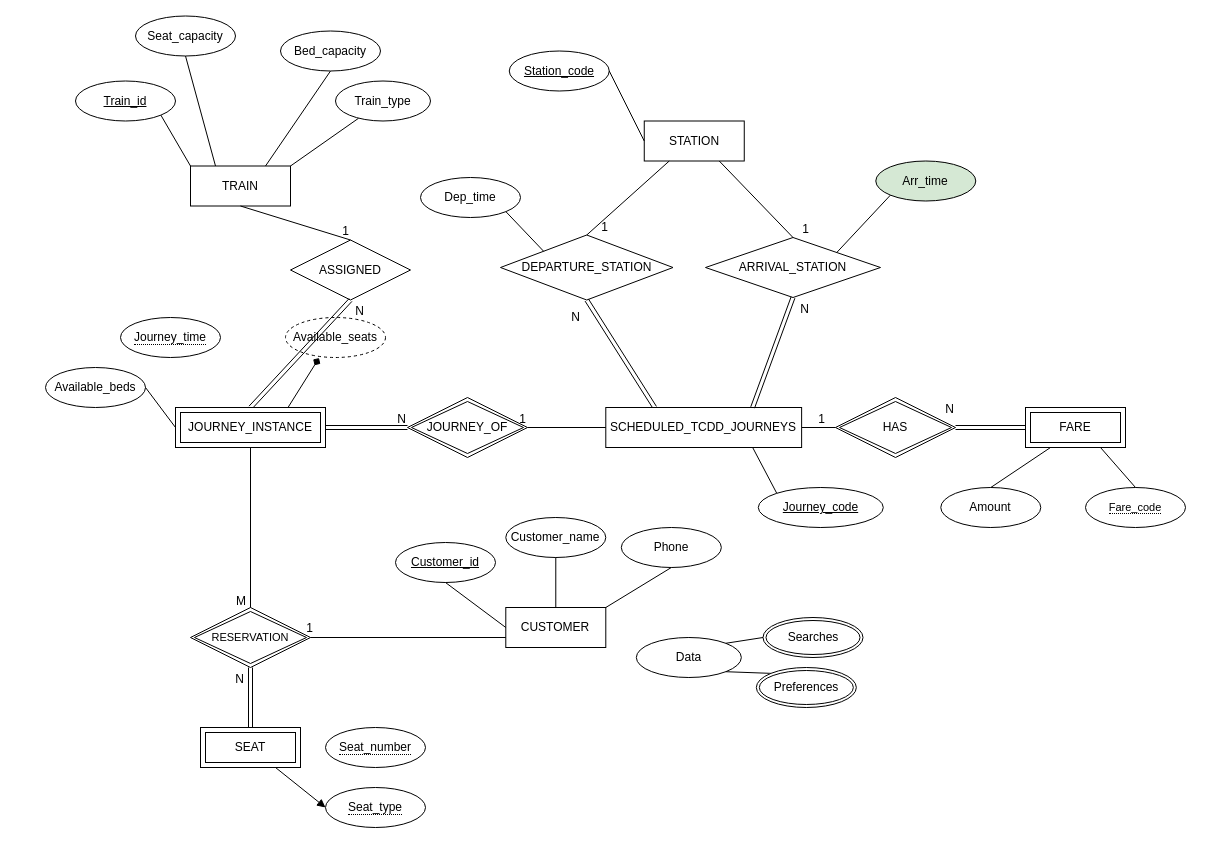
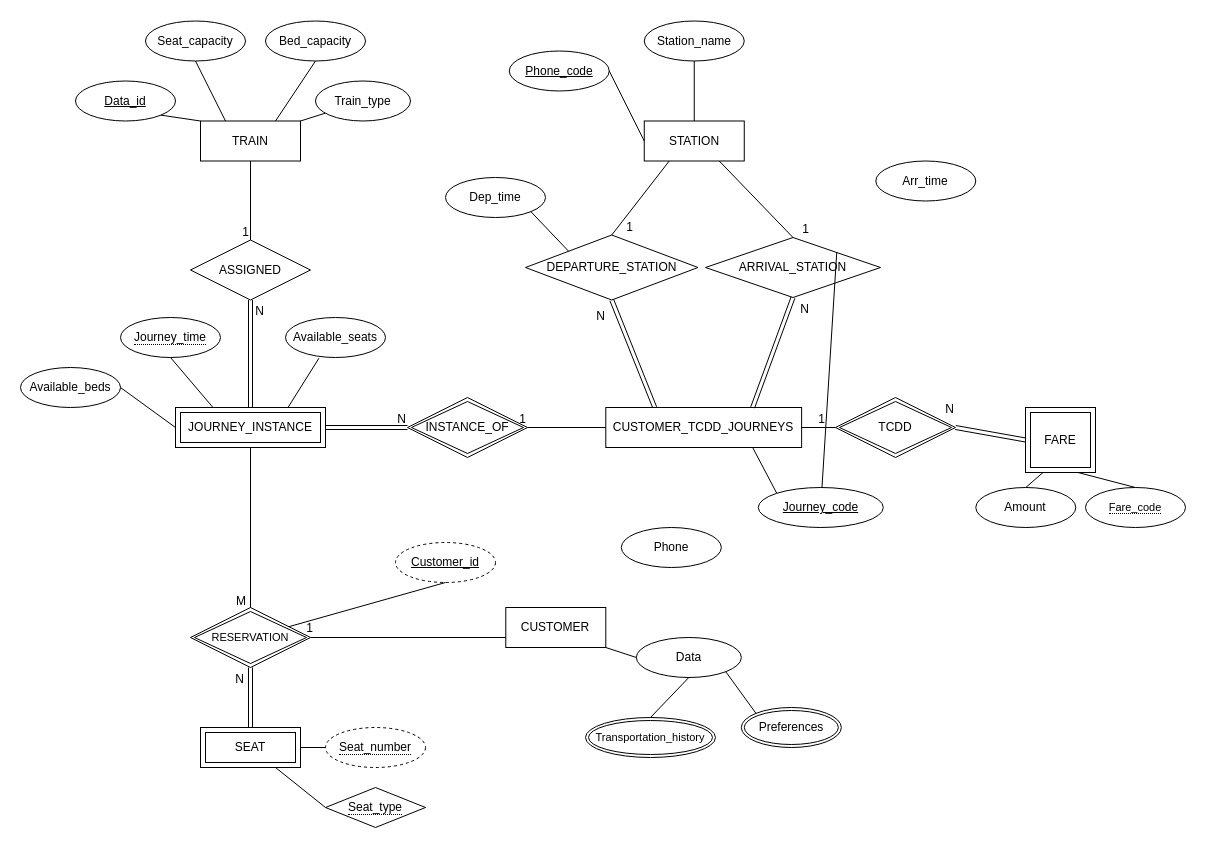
- <mxCell id="43" value="Seat_capacity" style="ellipse;whiteSpace=wrap;html=1;align=center;direction=west;" parent="1" vertex="1"><mxGeometry x="135" y="15.5" width="100" height="40" as="geometry" /></mxCell>
+ <mxCell id="43" value="Seat_capacity" style="ellipse;whiteSpace=wrap;html=1;align=center;direction=west;" parent="1" vertex="1"><mxGeometry x="145" y="20.5" width="100" height="40" as="geometry" /></mxCell>
+ <mxCell id="12" value="Station_name" style="ellipse;whiteSpace=wrap;html=1;align=center;" parent="1" vertex="1"><mxGeometry x="643.76" y="20.5" width="100" height="40" as="geometry" /></mxCell>
- <mxCell id="83" value="Bed_capacity" style="ellipse;whiteSpace=wrap;html=1;align=center;direction=west;" parent="1" vertex="1"><mxGeometry x="280" y="30.5" width="100" height="40" as="geometry" /></mxCell>
+ <mxCell id="83" value="Bed_capacity" style="ellipse;whiteSpace=wrap;html=1;align=center;direction=west;" parent="1" vertex="1"><mxGeometry x="265" y="20.5" width="100" height="40" as="geometry" /></mxCell>
- <mxCell id="11" value="Station_code" style="ellipse;whiteSpace=wrap;html=1;align=center;fontStyle=4;" parent="1" vertex="1"><mxGeometry x="508.76" y="50.5" width="100" height="40" as="geometry" /></mxCell>
+ <mxCell id="11" value="Phone_code" style="ellipse;whiteSpace=wrap;html=1;align=center;fontStyle=4;" parent="1" vertex="1"><mxGeometry x="508.76" y="50.5" width="100" height="40" as="geometry" /></mxCell>
+ <mxCell id="14" value="" style="endArrow=none;html=1;rounded=0;exitX=0.5;exitY=1;exitDx=0;exitDy=0;entryX=0.5;entryY=0;entryDx=0;entryDy=0;" parent="1" source="12" target="2" edge="1"><mxGeometry relative="1" as="geometry"><mxPoint x="613.47" y="90.5" as="sourcePoint" /><mxPoint x="773.47" y="90.5" as="targetPoint" /></mxGeometry></mxCell>
- <mxCell id="52" value="Train_type" style="ellipse;whiteSpace=wrap;html=1;align=center;" parent="1" vertex="1"><mxGeometry x="335" y="80.5" width="95" height="40" as="geometry" /></mxCell>
+ <mxCell id="52" value="Train_type" style="ellipse;whiteSpace=wrap;html=1;align=center;" parent="1" vertex="1"><mxGeometry x="315" y="80.5" width="95" height="40" as="geometry" /></mxCell>
- <mxCell id="50" value="Train_id" style="ellipse;whiteSpace=wrap;html=1;align=center;fontStyle=4;" parent="1" vertex="1"><mxGeometry x="75" y="80.5" width="100" height="40" as="geometry" /></mxCell>
+ <mxCell id="50" value="Data_id" style="ellipse;whiteSpace=wrap;html=1;align=center;fontStyle=4;" parent="1" vertex="1"><mxGeometry x="75" y="80.5" width="100" height="40" as="geometry" /></mxCell>
- <mxCell id="79" value="Arr_time" style="ellipse;whiteSpace=wrap;html=1;align=center;fillColor=#d5e8d4;" parent="1" vertex="1"><mxGeometry x="875.29" y="160.5" width="100" height="40" as="geometry" /></mxCell>
+ <mxCell id="79" value="Arr_time" style="ellipse;whiteSpace=wrap;html=1;align=center;" parent="1" vertex="1"><mxGeometry x="875.29" y="160.5" width="100" height="40" as="geometry" /></mxCell>
- <mxCell id="41" value="TRAIN" style="whiteSpace=wrap;html=1;align=center;" parent="1" vertex="1"><mxGeometry x="190" y="165.5" width="100" height="40" as="geometry" /></mxCell>
+ <mxCell id="41" value="TRAIN" style="whiteSpace=wrap;html=1;align=center;" parent="1" vertex="1"><mxGeometry x="200" y="120.5" width="100" height="40" as="geometry" /></mxCell>
- <mxCell id="81" value="Dep_time" style="ellipse;whiteSpace=wrap;html=1;align=center;" parent="1" vertex="1"><mxGeometry x="420" y="177" width="100" height="40" as="geometry" /></mxCell>
+ <mxCell id="81" value="Dep_time" style="ellipse;whiteSpace=wrap;html=1;align=center;" parent="1" vertex="1"><mxGeometry x="445" y="177" width="100" height="40" as="geometry" /></mxCell>
- <mxCell id="80" value="" style="endArrow=none;html=1;rounded=0;exitX=1;exitY=0;exitDx=0;exitDy=0;entryX=0;entryY=1;entryDx=0;entryDy=0;" parent="1" source="5" target="79" edge="1"><mxGeometry relative="1" as="geometry"><mxPoint x="1040.36" y="162" as="sourcePoint" /><mxPoint x="1041.72" y="177" as="targetPoint" /></mxGeometry></mxCell>
+ <mxCell id="80" value="" style="endArrow=none;html=1;rounded=0;exitX=1;exitY=0;exitDx=0;exitDy=0;" parent="1" source="5" target="63" edge="1"><mxGeometry relative="1" as="geometry"><mxPoint x="1040.36" y="162" as="sourcePoint" /><mxPoint x="1041.72" y="177" as="targetPoint" /></mxGeometry></mxCell>
- <mxCell id="6" value="DEPARTURE_STATION" style="shape=rhombus;perimeter=rhombusPerimeter;whiteSpace=wrap;html=1;align=center;" parent="1" vertex="1"><mxGeometry x="500" y="234.5" width="172.5" height="65" as="geometry" /></mxCell>
+ <mxCell id="6" value="DEPARTURE_STATION" style="shape=rhombus;perimeter=rhombusPerimeter;whiteSpace=wrap;html=1;align=center;" parent="1" vertex="1"><mxGeometry x="525" y="234.5" width="172.5" height="65" as="geometry" /></mxCell>
- <mxCell id="42" value="ASSIGNED" style="shape=rhombus;perimeter=rhombusPerimeter;whiteSpace=wrap;html=1;align=center;" parent="1" vertex="1"><mxGeometry x="290" y="239.5" width="120" height="60" as="geometry" /></mxCell>
+ <mxCell id="42" value="ASSIGNED" style="shape=rhombus;perimeter=rhombusPerimeter;whiteSpace=wrap;html=1;align=center;" parent="1" vertex="1"><mxGeometry x="190" y="239.5" width="120" height="60" as="geometry" /></mxCell>
- <mxCell id="37" value="Available_seats" style="ellipse;whiteSpace=wrap;html=1;align=center;dashed=1;" parent="1" vertex="1"><mxGeometry x="285" y="317" width="100" height="40" as="geometry" /></mxCell>
+ <mxCell id="37" value="Available_seats" style="ellipse;whiteSpace=wrap;html=1;align=center;" parent="1" vertex="1"><mxGeometry x="285" y="317" width="100" height="40" as="geometry" /></mxCell>
- <mxCell id="64" value="" style="endArrow=diamond;html=1;rounded=0;exitX=0.75;exitY=0;exitDx=0;exitDy=0;entryX=0.335;entryY=1.015;entryDx=0;entryDy=0;entryPerimeter=0;" parent="1" source="57" target="37" edge="1"><mxGeometry relative="1" as="geometry"><mxPoint x="205" y="357" as="sourcePoint" /><mxPoint x="312.1" y="328.12" as="targetPoint" /></mxGeometry></mxCell>
+ <mxCell id="64" value="" style="endArrow=none;html=1;rounded=0;exitX=0.75;exitY=0;exitDx=0;exitDy=0;entryX=0.335;entryY=1.015;entryDx=0;entryDy=0;entryPerimeter=0;" parent="1" source="57" target="37" edge="1"><mxGeometry relative="1" as="geometry"><mxPoint x="205" y="357" as="sourcePoint" /><mxPoint x="312.1" y="328.12" as="targetPoint" /></mxGeometry></mxCell>
+ <mxCell id="78" value="" style="endArrow=none;html=1;rounded=0;entryX=0.25;entryY=0;entryDx=0;entryDy=0;exitX=0.5;exitY=1;exitDx=0;exitDy=0;" parent="1" source="77" target="57" edge="1"><mxGeometry relative="1" as="geometry"><mxPoint x="105" y="357" as="sourcePoint" /><mxPoint x="85" y="387" as="targetPoint" /></mxGeometry></mxCell>
- <mxCell id="85" value="Available_beds" style="ellipse;whiteSpace=wrap;html=1;align=center;" parent="1" vertex="1"><mxGeometry x="45" y="367" width="100" height="40" as="geometry" /></mxCell>
+ <mxCell id="85" value="Available_beds" style="ellipse;whiteSpace=wrap;html=1;align=center;" parent="1" vertex="1"><mxGeometry x="20" y="367" width="100" height="40" as="geometry" /></mxCell>
- <mxCell id="62" value="JOURNEY_OF" style="shape=rhombus;double=1;perimeter=rhombusPerimeter;whiteSpace=wrap;html=1;align=center;" parent="1" vertex="1"><mxGeometry x="407" y="397" width="120" height="60" as="geometry" /></mxCell>
+ <mxCell id="62" value="INSTANCE_OF" style="shape=rhombus;double=1;perimeter=rhombusPerimeter;whiteSpace=wrap;html=1;align=center;" parent="1" vertex="1"><mxGeometry x="407" y="397" width="120" height="60" as="geometry" /></mxCell>
- <mxCell id="53" value="SCHEDULED_TCDD_JOURNEYS" style="whiteSpace=wrap;html=1;align=center;" parent="1" vertex="1"><mxGeometry x="605.29" y="407" width="195.83" height="40" as="geometry" /></mxCell>
+ <mxCell id="53" value="CUSTOMER_TCDD_JOURNEYS" style="whiteSpace=wrap;html=1;align=center;" parent="1" vertex="1"><mxGeometry x="605.29" y="407" width="195.83" height="40" as="geometry" /></mxCell>
- <mxCell id="67" value="HAS" style="shape=rhombus;double=1;perimeter=rhombusPerimeter;whiteSpace=wrap;html=1;align=center;" parent="1" vertex="1"><mxGeometry x="835" y="397" width="120" height="60" as="geometry" /></mxCell>
+ <mxCell id="67" value="TCDD" style="shape=rhombus;double=1;perimeter=rhombusPerimeter;whiteSpace=wrap;html=1;align=center;" parent="1" vertex="1"><mxGeometry x="835" y="397" width="120" height="60" as="geometry" /></mxCell>
- <mxCell id="66" value="FARE" style="shape=ext;margin=3;double=1;whiteSpace=wrap;html=1;align=center;" parent="1" vertex="1"><mxGeometry x="1025" y="407" width="100" height="40" as="geometry" /></mxCell>
+ <mxCell id="66" value="FARE" style="shape=ext;margin=3;double=1;whiteSpace=wrap;html=1;align=center;" parent="1" vertex="1"><mxGeometry x="1025" y="407" width="70" height="65" as="geometry" /></mxCell>
- <mxCell id="74" value="Amount" style="ellipse;whiteSpace=wrap;html=1;align=center;" parent="1" vertex="1"><mxGeometry x="940.29" y="487" width="100" height="40" as="geometry" /></mxCell>
+ <mxCell id="74" value="Amount" style="ellipse;whiteSpace=wrap;html=1;align=center;" parent="1" vertex="1"><mxGeometry x="975.29" y="487" width="100" height="40" as="geometry" /></mxCell>
- <mxCell id="17" value="Customer_name" style="ellipse;whiteSpace=wrap;html=1;align=center;" parent="1" vertex="1"><mxGeometry x="505.29" y="517" width="100" height="40" as="geometry" /></mxCell>
- <mxCell id="16" value="Customer_id" style="ellipse;whiteSpace=wrap;html=1;align=center;fontStyle=4;" parent="1" vertex="1"><mxGeometry x="395" y="542" width="100" height="40" as="geometry" /></mxCell>
+ <mxCell id="16" value="Customer_id" style="ellipse;whiteSpace=wrap;html=1;align=center;fontStyle=4;dashed=1;" parent="1" vertex="1"><mxGeometry x="395" y="542" width="100" height="40" as="geometry" /></mxCell>
- <mxCell id="26" value="" style="endArrow=none;html=1;rounded=0;entryX=0.5;entryY=1;entryDx=0;entryDy=0;" parent="1" source="15" target="17" edge="1"><mxGeometry relative="1" as="geometry"><mxPoint x="510.29" y="652" as="sourcePoint" /><mxPoint x="670.29" y="652" as="targetPoint" /></mxGeometry></mxCell>
- <mxCell id="28" value="" style="endArrow=none;html=1;rounded=0;entryX=0.5;entryY=1;entryDx=0;entryDy=0;exitX=1;exitY=0;exitDx=0;exitDy=0;" parent="1" source="15" target="27" edge="1"><mxGeometry relative="1" as="geometry"><mxPoint x="590.29" y="542" as="sourcePoint" /><mxPoint x="750.29" y="542" as="targetPoint" /></mxGeometry></mxCell>
- <mxCell id="19" value="" style="endArrow=none;html=1;rounded=0;entryX=0;entryY=0.5;entryDx=0;entryDy=0;exitX=0.5;exitY=1;exitDx=0;exitDy=0;" parent="1" source="16" target="15" edge="1"><mxGeometry relative="1" as="geometry"><mxPoint x="530.29" y="542" as="sourcePoint" /><mxPoint x="690.29" y="542" as="targetPoint" /></mxGeometry></mxCell>
+ <mxCell id="19" value="" style="endArrow=none;html=1;rounded=0;exitX=0.5;exitY=1;exitDx=0;exitDy=0;" parent="1" source="16" target="30" edge="1"><mxGeometry relative="1" as="geometry"><mxPoint x="530.29" y="542" as="sourcePoint" /><mxPoint x="690.29" y="542" as="targetPoint" /></mxGeometry></mxCell>
- <mxCell id="25" value="Searches" style="ellipse;shape=doubleEllipse;margin=3;whiteSpace=wrap;html=1;align=center;" parent="1" vertex="1"><mxGeometry x="762.5" y="617" width="100" height="40" as="geometry" /></mxCell>
- <mxCell id="22" value="" style="endArrow=none;html=1;rounded=0;entryX=1;entryY=0;entryDx=0;entryDy=0;exitX=0;exitY=0.5;exitDx=0;exitDy=0;" parent="1" source="25" target="18" edge="1"><mxGeometry relative="1" as="geometry"><mxPoint x="990.29" y="682" as="sourcePoint" /><mxPoint x="880.29" y="602" as="targetPoint" /></mxGeometry></mxCell>
+ <mxCell id="20" value="" style="endArrow=none;html=1;rounded=0;entryX=1;entryY=1;entryDx=0;entryDy=0;exitX=0;exitY=0.5;exitDx=0;exitDy=0;" parent="1" source="18" target="15" edge="1"><mxGeometry relative="1" as="geometry"><mxPoint x="530.29" y="612" as="sourcePoint" /><mxPoint x="690.29" y="612" as="targetPoint" /></mxGeometry></mxCell>
- <mxCell id="23" value="Preferences" style="ellipse;shape=doubleEllipse;margin=3;whiteSpace=wrap;html=1;align=center;" parent="1" vertex="1"><mxGeometry x="755.83" y="667" width="100" height="40" as="geometry" /></mxCell>
+ <mxCell id="23" value="Preferences" style="ellipse;shape=doubleEllipse;margin=3;whiteSpace=wrap;html=1;align=center;" parent="1" vertex="1"><mxGeometry x="740.83" y="707" width="100" height="40" as="geometry" /></mxCell>
+ <mxCell id="56" value="" style="endArrow=none;html=1;rounded=0;entryX=0.5;entryY=1;entryDx=0;entryDy=0;exitX=0.5;exitY=0;exitDx=0;exitDy=0;" parent="1" source="24" target="18" edge="1"><mxGeometry relative="1" as="geometry"><mxPoint x="545.29" y="692" as="sourcePoint" /><mxPoint x="705.29" y="692" as="targetPoint" /></mxGeometry></mxCell>
+ <mxCell id="24" value="Transportation_history" style="ellipse;shape=doubleEllipse;margin=3;whiteSpace=wrap;html=1;align=center;fontSize=11;" parent="1" vertex="1"><mxGeometry x="585" y="717" width="130" height="40" as="geometry" /></mxCell>
+ <mxCell id="34" value="" style="endArrow=none;html=1;rounded=0;exitX=1;exitY=0.5;exitDx=0;exitDy=0;entryX=0;entryY=0.5;entryDx=0;entryDy=0;" parent="1" source="29" target="31" edge="1"><mxGeometry relative="1" as="geometry"><mxPoint x="190.29" y="667" as="sourcePoint" /><mxPoint x="350.29" y="667" as="targetPoint" /></mxGeometry></mxCell>
- <mxCell id="31" value="&lt;span style=&quot;border-bottom: 1px dotted&quot;&gt;Seat_number&lt;/span&gt;" style="ellipse;whiteSpace=wrap;html=1;align=center;" parent="1" vertex="1"><mxGeometry x="325" y="727" width="100" height="40" as="geometry" /></mxCell>
+ <mxCell id="31" value="&lt;span style=&quot;border-bottom: 1px dotted&quot;&gt;Seat_number&lt;/span&gt;" style="ellipse;whiteSpace=wrap;html=1;align=center;dashed=1;" parent="1" vertex="1"><mxGeometry x="325" y="727" width="100" height="40" as="geometry" /></mxCell>
- <mxCell id="88" value="" style="endArrow=block;html=1;rounded=0;entryX=0;entryY=0.5;entryDx=0;entryDy=0;exitX=0.75;exitY=1;exitDx=0;exitDy=0;" parent="1" source="29" target="87" edge="1"><mxGeometry relative="1" as="geometry"><mxPoint x="185" y="857" as="sourcePoint" /><mxPoint x="345" y="857" as="targetPoint" /></mxGeometry></mxCell>
+ <mxCell id="88" value="" style="endArrow=none;html=1;rounded=0;entryX=0;entryY=0.5;entryDx=0;entryDy=0;exitX=0.75;exitY=1;exitDx=0;exitDy=0;" parent="1" source="29" target="87" edge="1"><mxGeometry relative="1" as="geometry"><mxPoint x="185" y="857" as="sourcePoint" /><mxPoint x="345" y="857" as="targetPoint" /></mxGeometry></mxCell>
- <mxCell id="87" value="&lt;span style=&quot;border-bottom: 1px dotted&quot;&gt;Seat_type&lt;/span&gt;" style="ellipse;whiteSpace=wrap;html=1;align=center;" parent="1" vertex="1"><mxGeometry x="325" y="787" width="100" height="40" as="geometry" /></mxCell>
+ <mxCell id="87" value="&lt;span style=&quot;border-bottom: 1px dotted&quot;&gt;Seat_type&lt;/span&gt;" style="rhombus;whiteSpace=wrap;html=1;align=center;" parent="1" vertex="1"><mxGeometry x="325" y="787" width="100" height="40" as="geometry" /></mxCell>
